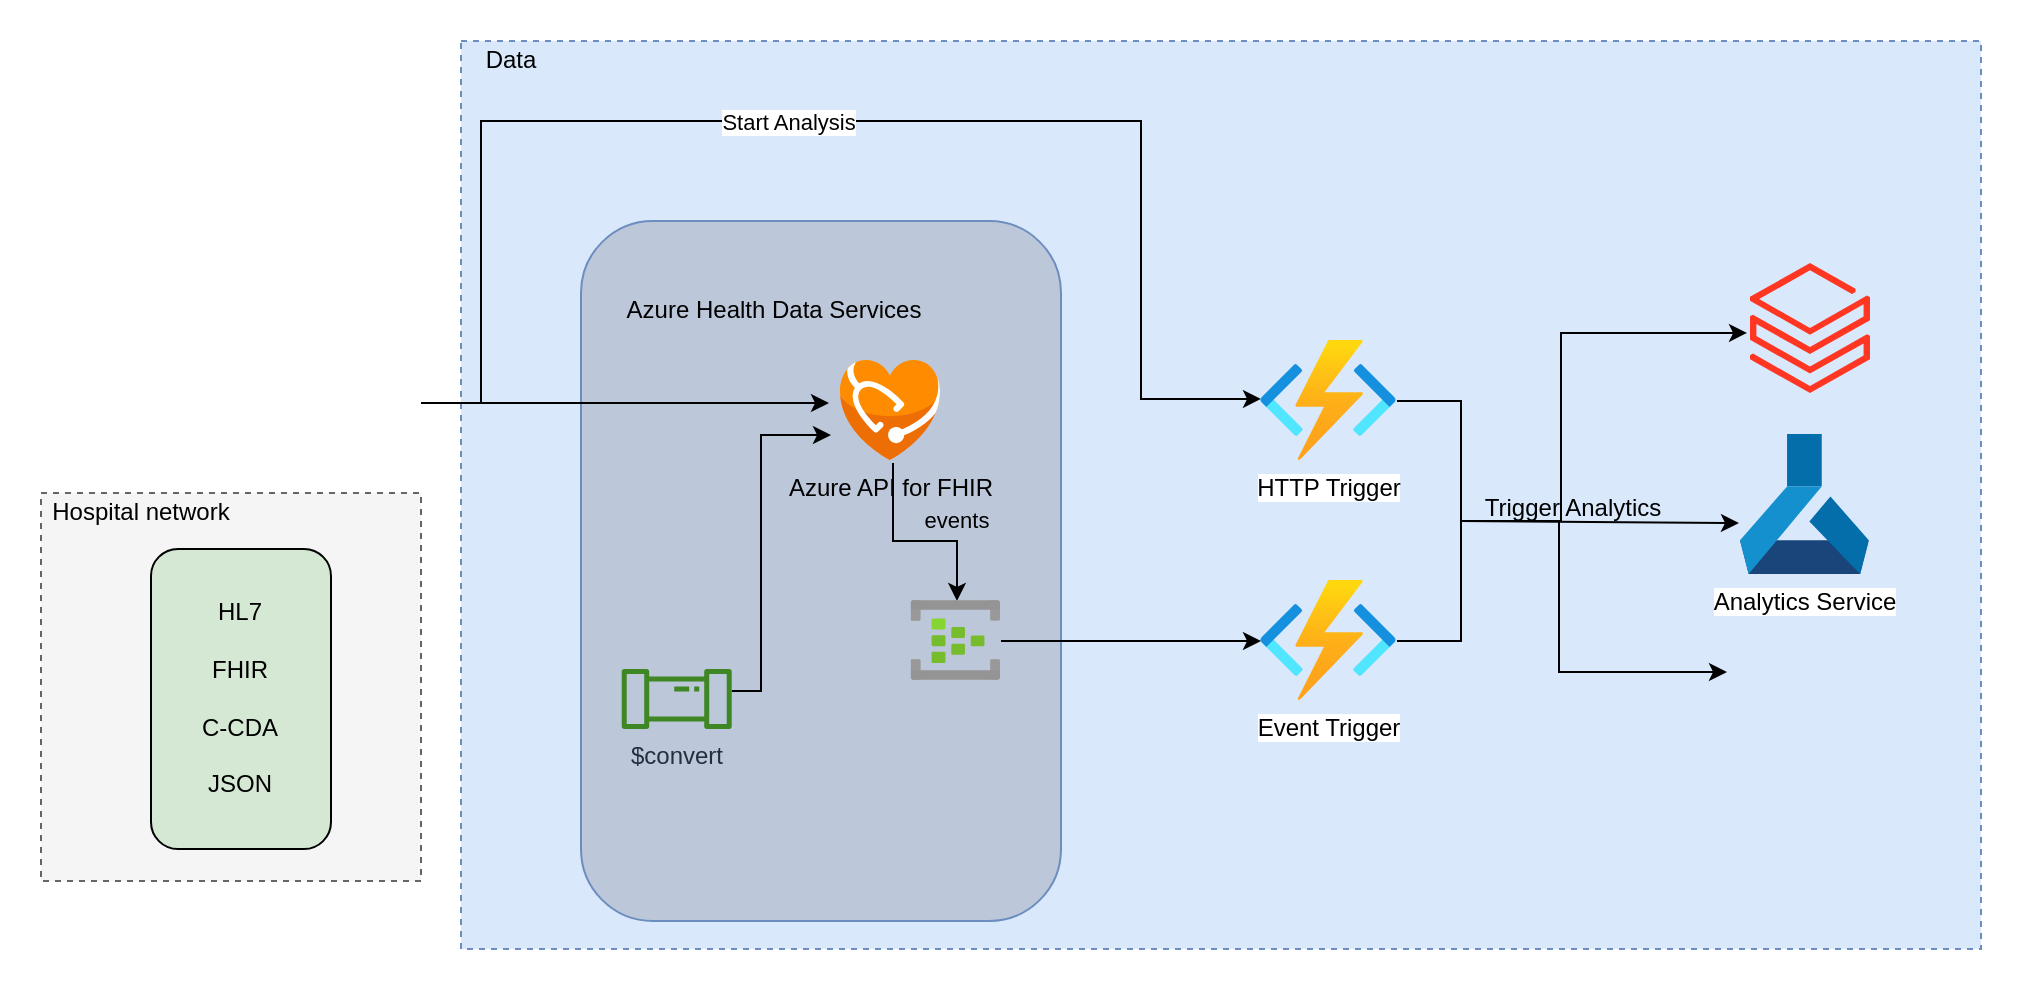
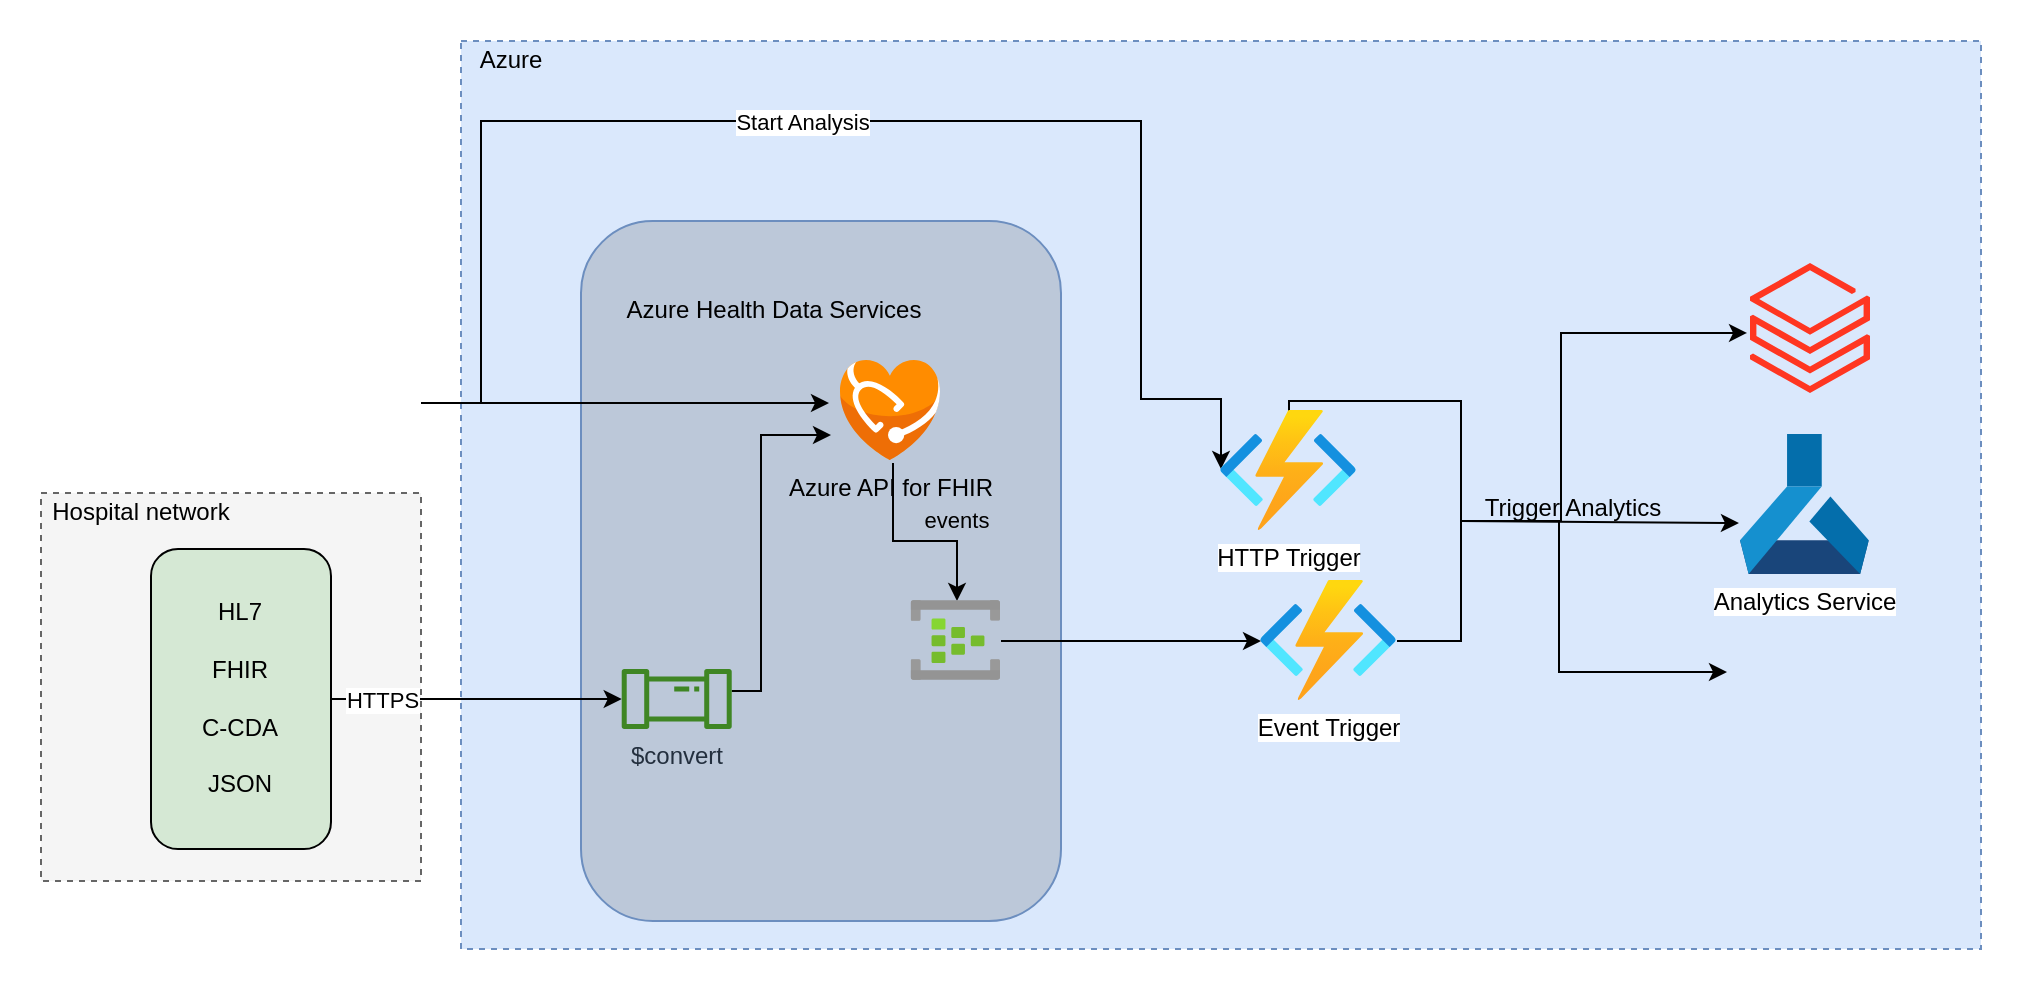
- <mxCell id="27" value="Data" style="text;html=1;align=center;verticalAlign=middle;resizable=0;points=[];autosize=1;strokeColor=none;fillColor=none;" vertex="1" parent="1"><mxGeometry x="230" y="20" width="50" height="20" as="geometry" /></mxCell>
+ <mxCell id="27" value="Azure" style="text;html=1;align=center;verticalAlign=middle;resizable=0;points=[];autosize=1;strokeColor=none;fillColor=none;" vertex="1" parent="1"><mxGeometry x="230" y="20" width="50" height="20" as="geometry" /></mxCell>
- <mxCell id="17" value="HTTP Trigger" style="aspect=fixed;html=1;points=[];align=center;image;fontSize=12;image=img/lib/azure2/iot/Function_Apps.svg;" vertex="1" parent="1"><mxGeometry x="630" y="170" width="68" height="60" as="geometry" /></mxCell>
+ <mxCell id="17" value="HTTP Trigger" style="aspect=fixed;html=1;points=[];align=center;image;fontSize=12;image=img/lib/azure2/iot/Function_Apps.svg;" vertex="1" parent="1"><mxGeometry x="610" y="205" width="68" height="60" as="geometry" /></mxCell>
+ <mxCell id="9" style="edgeStyle=orthogonalEdgeStyle;rounded=0;orthogonalLoop=1;jettySize=auto;html=1;" edge="1" parent="1" source="11" target="19"><mxGeometry relative="1" as="geometry" /></mxCell>
+ <mxCell id="10" value="HTTPS" style="edgeLabel;html=1;align=center;verticalAlign=middle;resizable=0;points=[];" vertex="1" connectable="0" parent="9"><mxGeometry x="0.156" y="1" relative="1" as="geometry"><mxPoint x="-59" y="1" as="offset" /></mxGeometry></mxCell>
